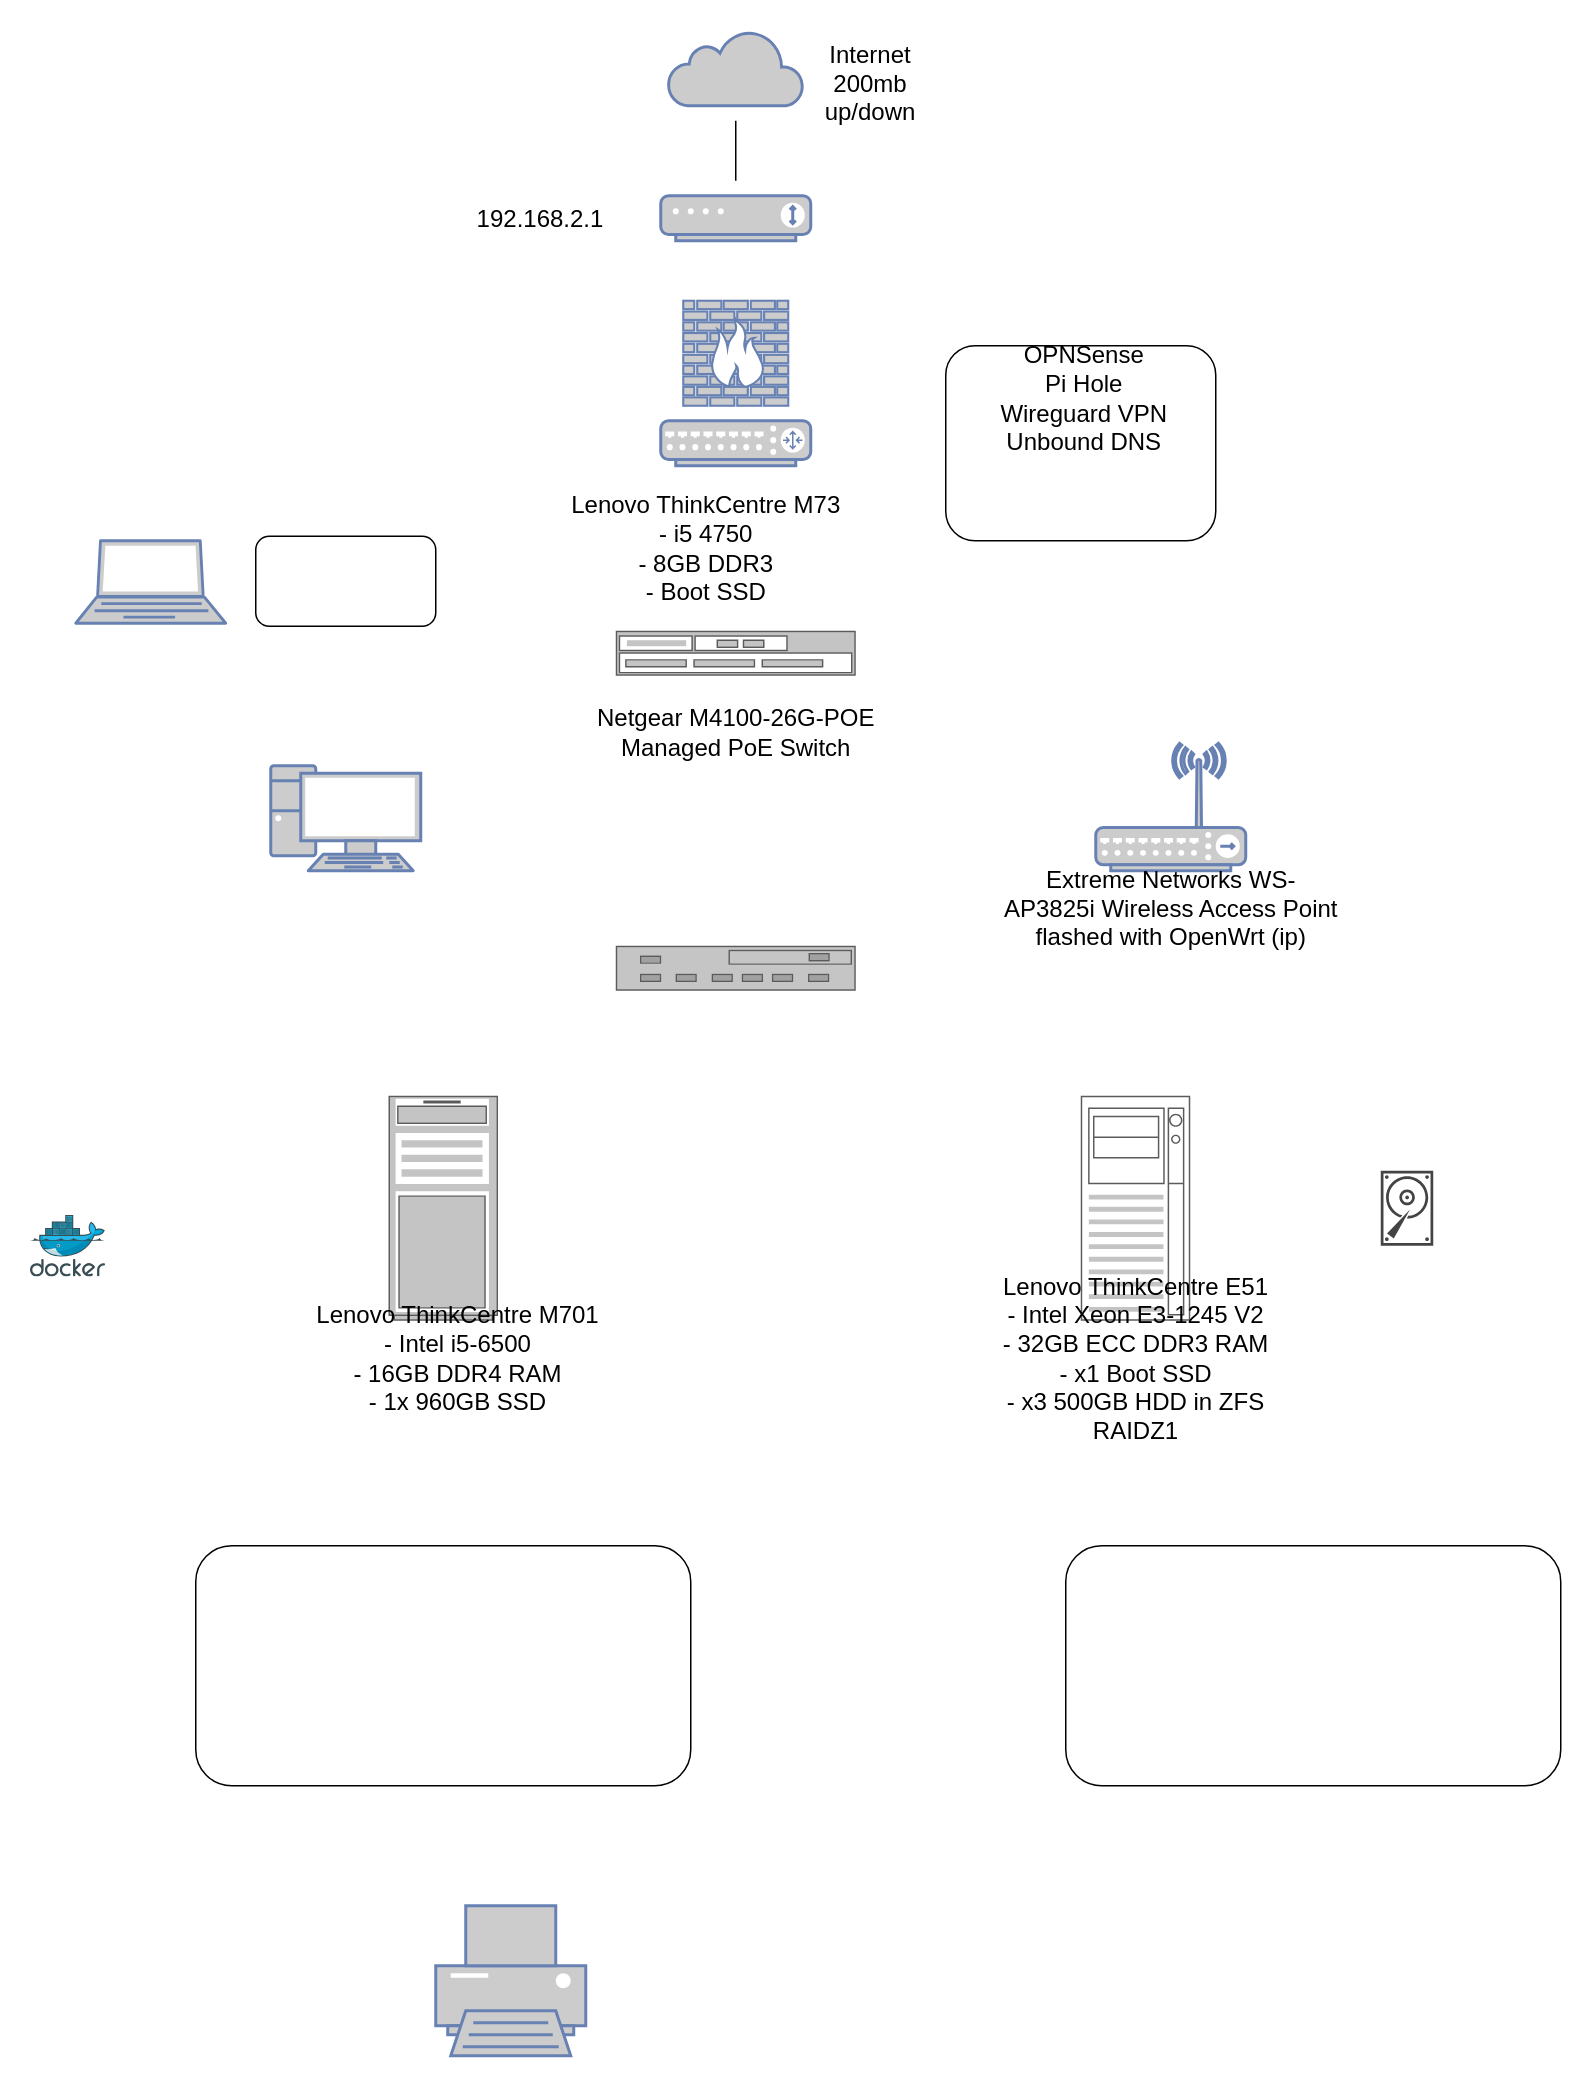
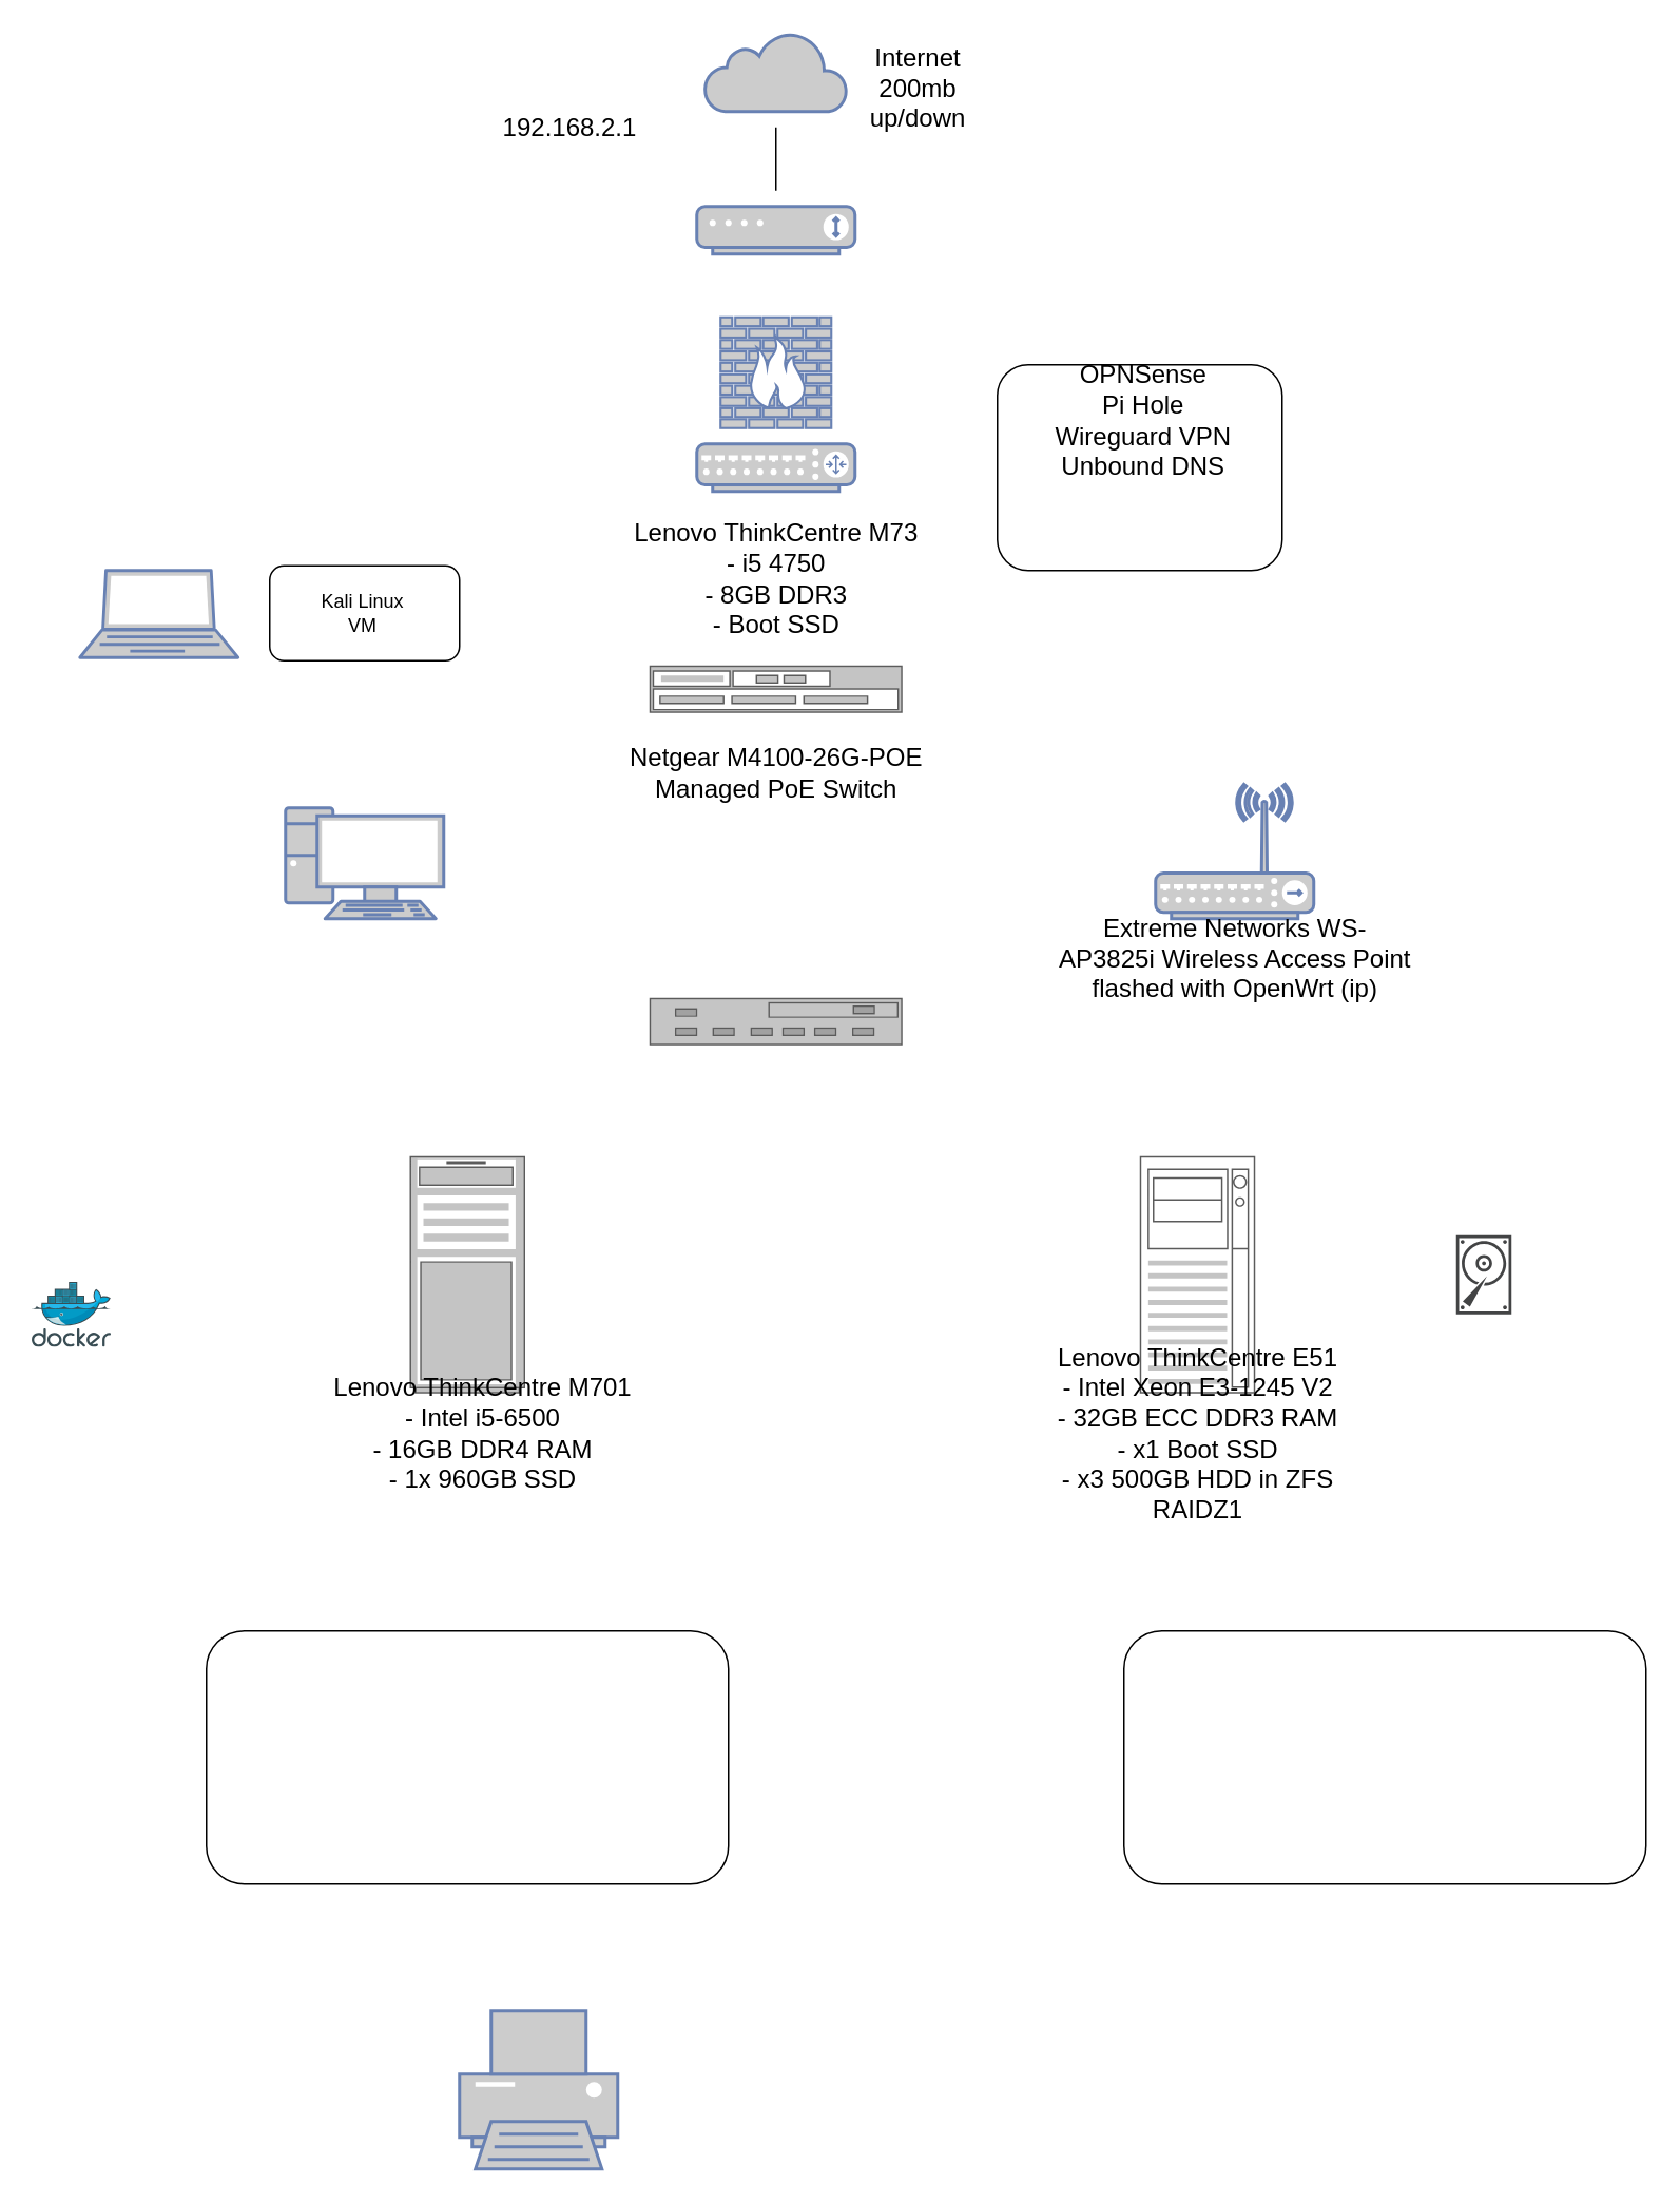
- <mxCell id="25" value="192.168.2.1" style="text;html=1;align=center;verticalAlign=middle;whiteSpace=wrap;rounded=0;fontSize=16;" vertex="1" parent="1"><mxGeometry x="290" y="130" width="140" height="30" as="geometry" /></mxCell>
+ <mxCell id="25" value="192.168.2.1" style="text;html=1;align=center;verticalAlign=middle;whiteSpace=wrap;rounded=0;fontSize=16;" vertex="1" parent="1"><mxGeometry x="290" y="65" width="140" height="30" as="geometry" /></mxCell>
- <mxCell id="7" value="Lenovo ThinkCentre M73&lt;div&gt;- i5 4750&lt;/div&gt;&lt;div&gt;- 8GB DDR3&lt;/div&gt;&lt;div&gt;- Boot SSD&lt;/div&gt;" style="text;html=1;align=center;verticalAlign=middle;whiteSpace=wrap;rounded=0;fontSize=16;" parent="1" vertex="1"><mxGeometry x="357.5" y="320" width="225" height="90" as="geometry" /></mxCell>
+ <mxCell id="7" value="Lenovo ThinkCentre M73&lt;div&gt;- i5 4750&lt;/div&gt;&lt;div&gt;- 8GB DDR3&lt;/div&gt;&lt;div&gt;- Boot SSD&lt;/div&gt;" style="text;html=1;align=center;verticalAlign=middle;whiteSpace=wrap;rounded=0;fontSize=16;" parent="1" vertex="1"><mxGeometry x="377.5" y="320" width="225" height="90" as="geometry" /></mxCell>
+ <mxCell id="28" value="Kali Linux VM" style="text;html=1;align=center;verticalAlign=middle;whiteSpace=wrap;rounded=0;" vertex="1" parent="1"><mxGeometry x="199" y="372" width="60" height="30" as="geometry" /></mxCell>
